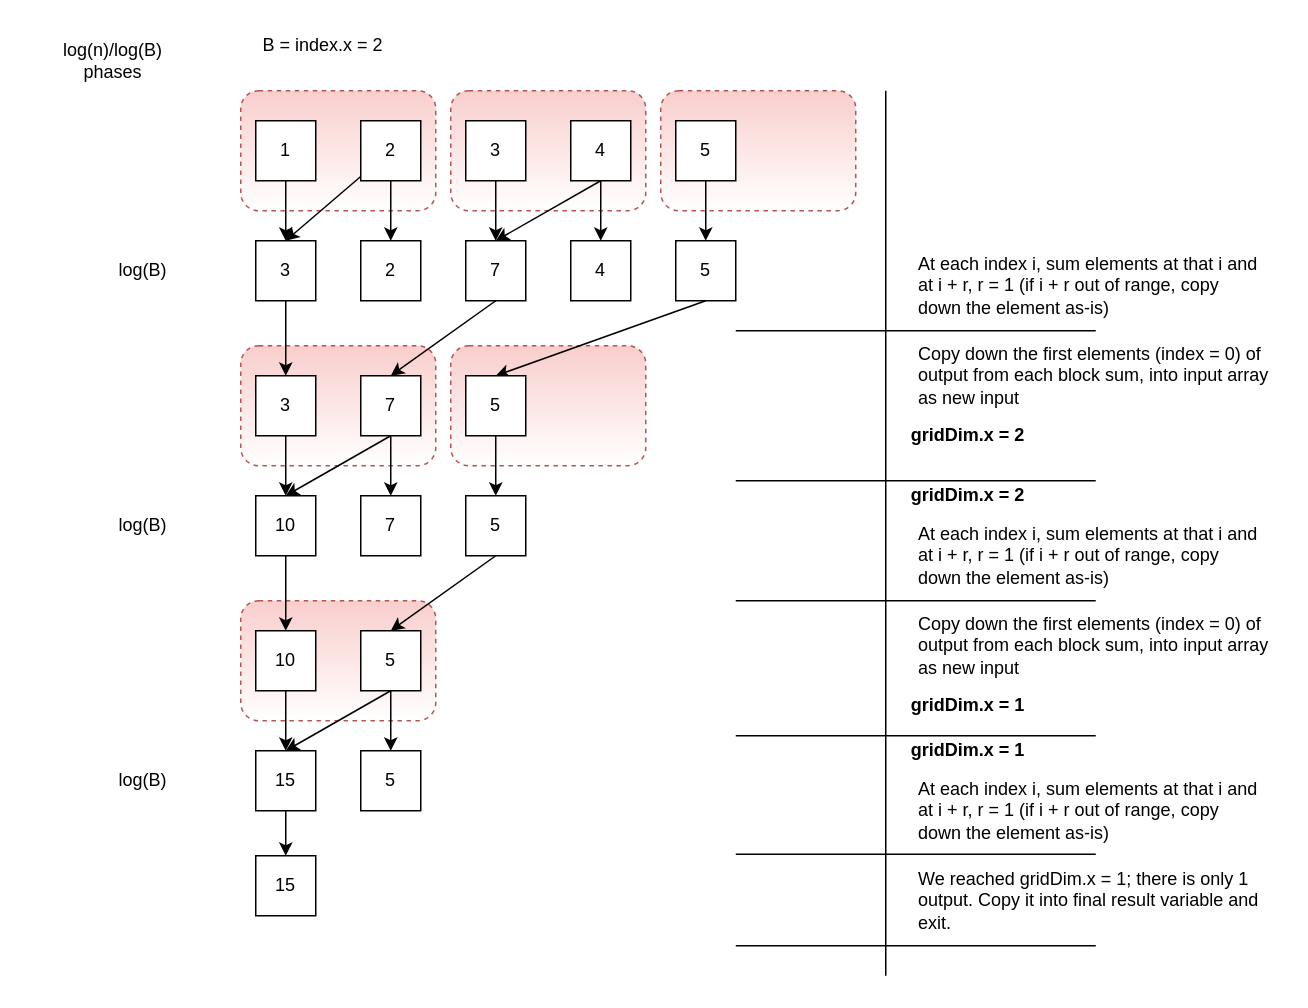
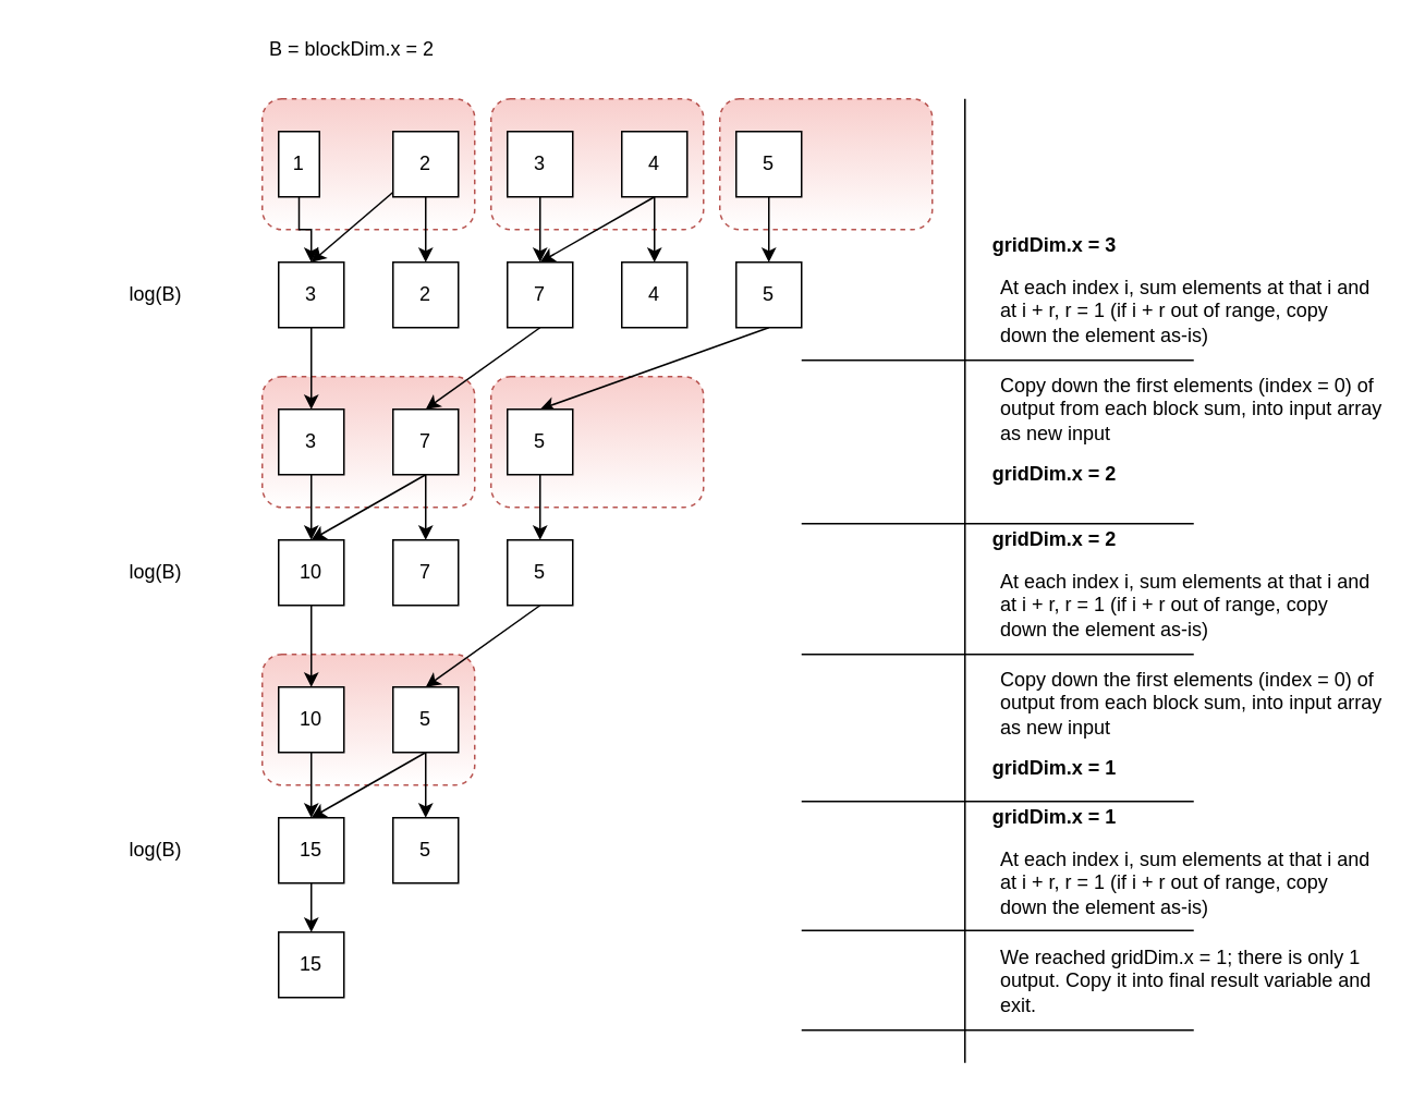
- <mxCell id="19" value="B = index.x = 2" style="text;html=1;strokeColor=none;fillColor=none;align=center;verticalAlign=middle;whiteSpace=wrap;rounded=0;" vertex="1" parent="1"><mxGeometry x="160" y="20" width="110" height="20" as="geometry" /></mxCell>
+ <mxCell id="19" value="B = blockDim.x = 2" style="text;html=1;strokeColor=none;fillColor=none;align=center;verticalAlign=middle;whiteSpace=wrap;rounded=0;" vertex="1" parent="1"><mxGeometry x="160" y="20" width="110" height="20" as="geometry" /></mxCell>
- <mxCell id="71" value="log(n)/log(B) phases" style="text;html=1;strokeColor=none;fillColor=none;align=center;verticalAlign=middle;whiteSpace=wrap;rounded=0;" vertex="1" parent="1"><mxGeometry x="20" y="30" width="110" height="20" as="geometry" /></mxCell>
- <mxCell id="9" value="1" style="rounded=0;whiteSpace=wrap;html=1;" vertex="1" parent="1"><mxGeometry x="170" y="80" width="40" height="40" as="geometry" /></mxCell>
+ <mxCell id="9" value="1" style="rounded=0;whiteSpace=wrap;html=1;" vertex="1" parent="1"><mxGeometry x="170" y="80" width="25" height="40" as="geometry" /></mxCell>
+ <mxCell id="57" value="gridDim.x = 3" style="text;html=1;strokeColor=none;fillColor=none;align=center;verticalAlign=middle;whiteSpace=wrap;rounded=0;fontStyle=1" vertex="1" parent="1"><mxGeometry x="600" y="140" width="90" height="20" as="geometry" /></mxCell>
